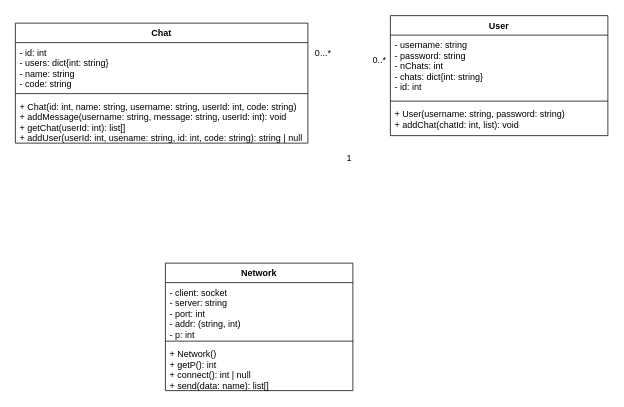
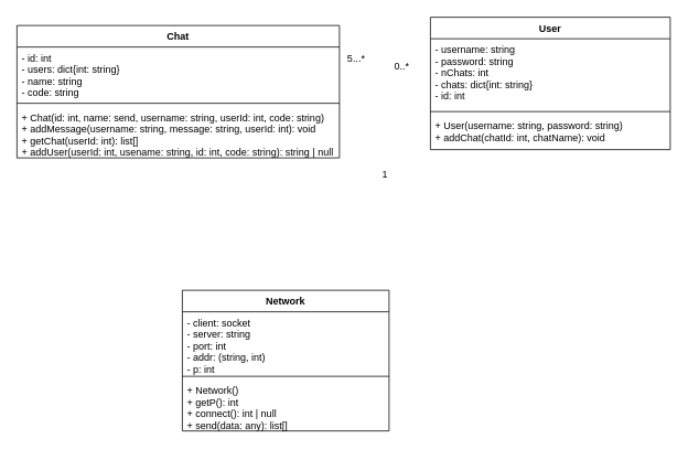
- <mxCell id="15" value="0...*" style="text;html=1;align=center;verticalAlign=middle;resizable=0;points=[];autosize=1;strokeColor=none;" vertex="1" parent="1"><mxGeometry x="410" y="60" width="40" height="20" as="geometry" /></mxCell>
+ <mxCell id="15" value="5...*" style="text;html=1;align=center;verticalAlign=middle;resizable=0;points=[];autosize=1;strokeColor=none;" vertex="1" parent="1"><mxGeometry x="410" y="60" width="40" height="20" as="geometry" /></mxCell>
- <mxCell id="16" value="0..*" style="text;html=1;align=center;verticalAlign=middle;resizable=0;points=[];autosize=1;strokeColor=none;" vertex="1" parent="1"><mxGeometry x="490" y="70" width="30" height="20" as="geometry" /></mxCell>
+ <mxCell id="16" value="0..*" style="text;html=1;align=center;verticalAlign=middle;resizable=0;points=[];autosize=1;strokeColor=none;" vertex="1" parent="1"><mxGeometry x="470" y="70" width="30" height="20" as="geometry" /></mxCell>
- <mxCell id="9" value="+ Chat(id: int, name: string, username: string, userId: int, code: string)&#10;+ addMessage(username: string, message: string, userId: int): void&#10;+ getChat(userId: int): list[]&#10;+ addUser(userId: int, usename: string, id: int, code: string): string | null" style="text;strokeColor=none;fillColor=none;align=left;verticalAlign=top;spacingLeft=4;spacingRight=4;overflow=hidden;rotatable=0;points=[[0,0.5],[1,0.5]];portConstraint=eastwest;" vertex="1" parent="6"><mxGeometry y="98" width="390" height="62" as="geometry" /></mxCell>
+ <mxCell id="9" value="+ Chat(id: int, name: send, username: string, userId: int, code: string)&#10;+ addMessage(username: string, message: string, userId: int): void&#10;+ getChat(userId: int): list[]&#10;+ addUser(userId: int, usename: string, id: int, code: string): string | null" style="text;strokeColor=none;fillColor=none;align=left;verticalAlign=top;spacingLeft=4;spacingRight=4;overflow=hidden;rotatable=0;points=[[0,0.5],[1,0.5]];portConstraint=eastwest;" vertex="1" parent="6"><mxGeometry y="98" width="390" height="62" as="geometry" /></mxCell>
- <mxCell id="5" value="+ User(username: string, password: string)&#10;+ addChat(chatId: int, list): void" style="text;strokeColor=none;fillColor=none;align=left;verticalAlign=top;spacingLeft=4;spacingRight=4;overflow=hidden;rotatable=0;points=[[0,0.5],[1,0.5]];portConstraint=eastwest;" vertex="1" parent="2"><mxGeometry y="118" width="290" height="42" as="geometry" /></mxCell>
+ <mxCell id="5" value="+ User(username: string, password: string)&#10;+ addChat(chatId: int, chatName): void" style="text;strokeColor=none;fillColor=none;align=left;verticalAlign=top;spacingLeft=4;spacingRight=4;overflow=hidden;rotatable=0;points=[[0,0.5],[1,0.5]];portConstraint=eastwest;" vertex="1" parent="2"><mxGeometry y="118" width="290" height="42" as="geometry" /></mxCell>
- <mxCell id="13" value="+ Network()&#10;+ getP(): int&#10;+ connect(): int | null&#10;+ send(data: name): list[]" style="text;strokeColor=none;fillColor=none;align=left;verticalAlign=top;spacingLeft=4;spacingRight=4;overflow=hidden;rotatable=0;points=[[0,0.5],[1,0.5]];portConstraint=eastwest;" vertex="1" parent="10"><mxGeometry y="108" width="250" height="62" as="geometry" /></mxCell>
+ <mxCell id="13" value="+ Network()&#10;+ getP(): int&#10;+ connect(): int | null&#10;+ send(data: any): list[]" style="text;strokeColor=none;fillColor=none;align=left;verticalAlign=top;spacingLeft=4;spacingRight=4;overflow=hidden;rotatable=0;points=[[0,0.5],[1,0.5]];portConstraint=eastwest;" vertex="1" parent="10"><mxGeometry y="108" width="250" height="62" as="geometry" /></mxCell>
